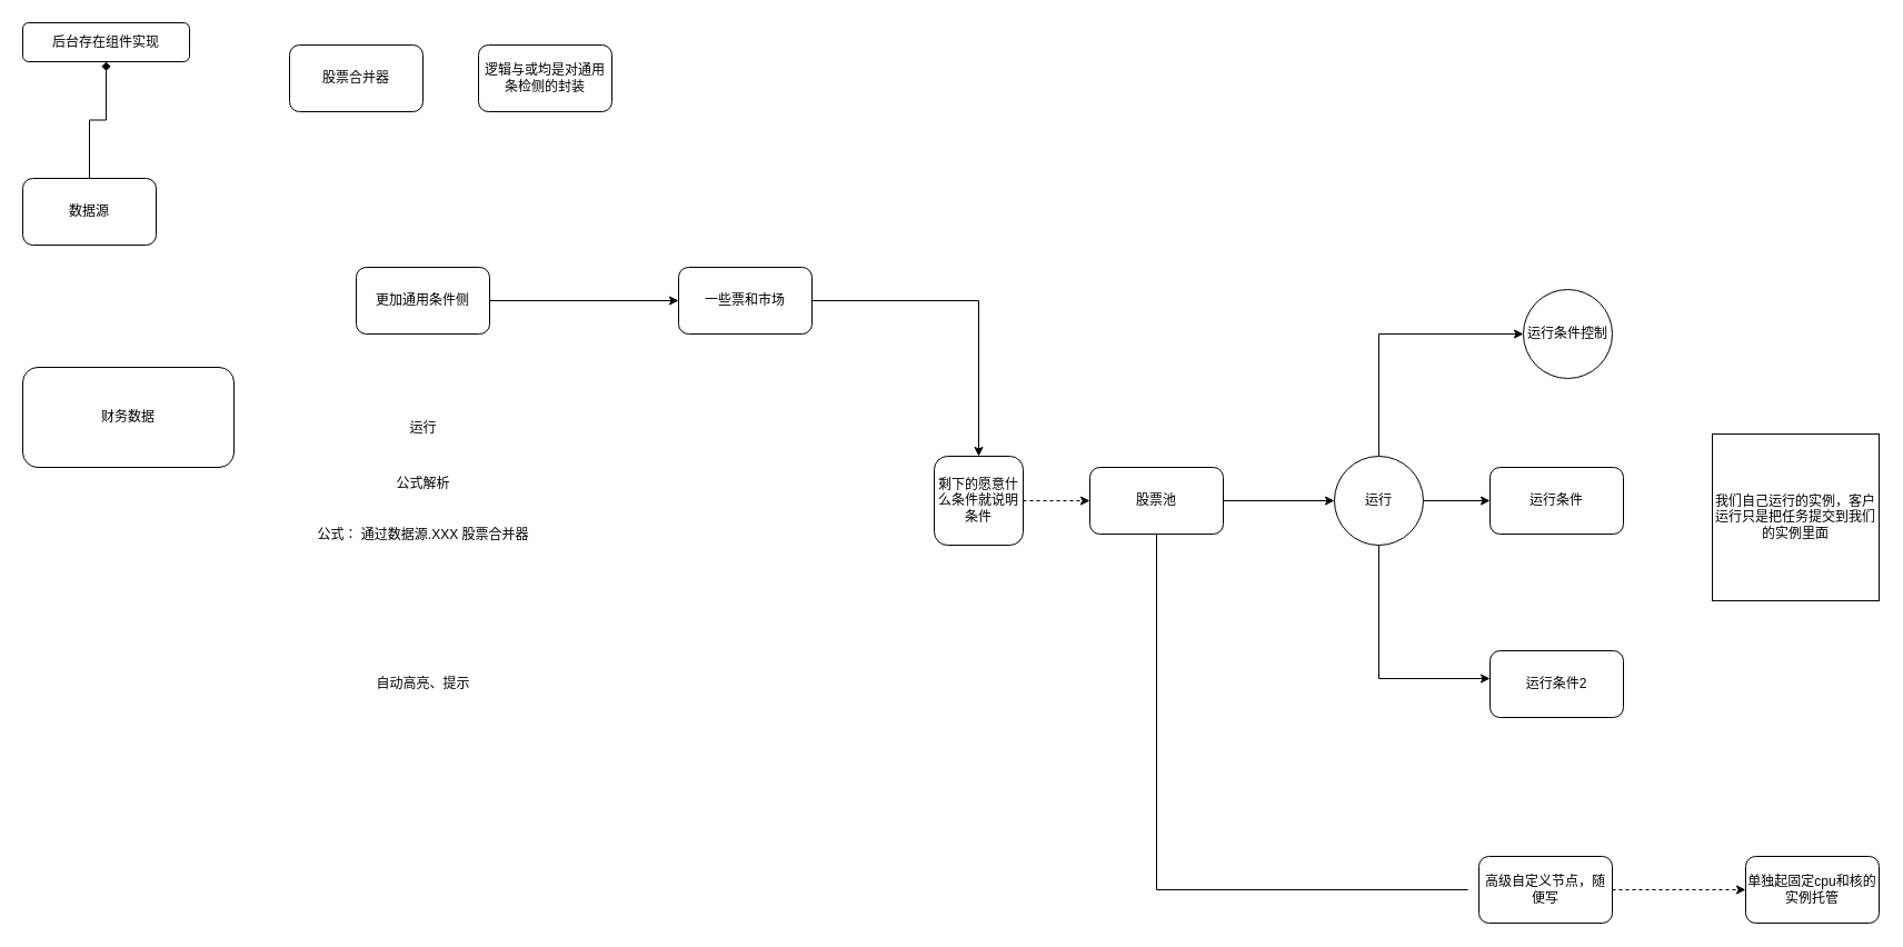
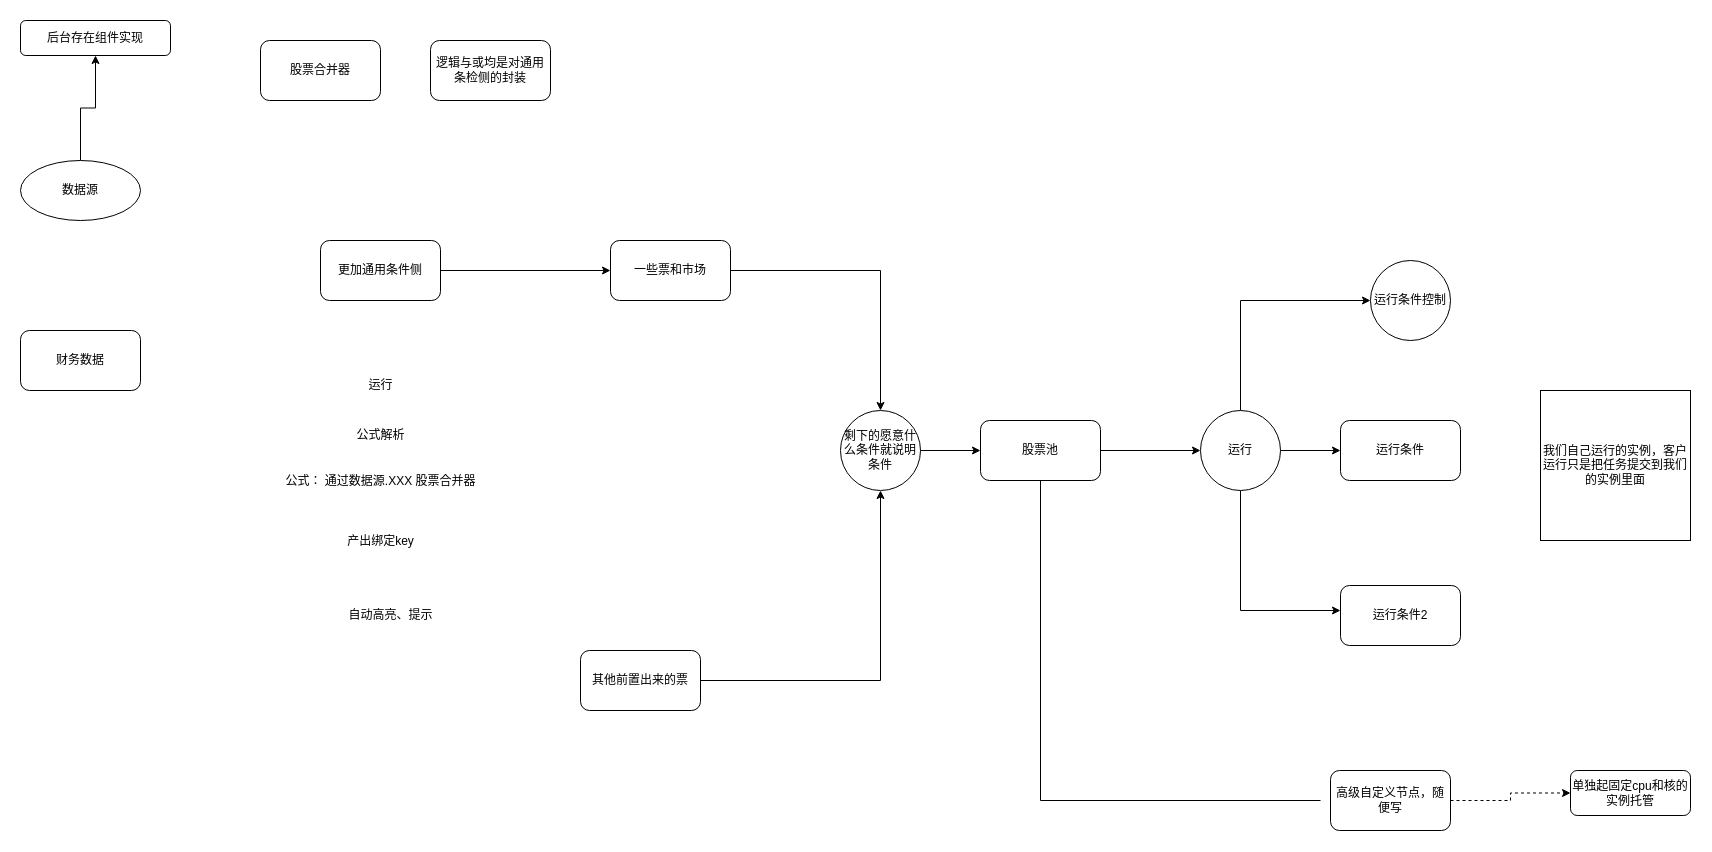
- <mxCell id="2" style="edgeStyle=orthogonalEdgeStyle;rounded=0;orthogonalLoop=1;jettySize=auto;html=1;endArrow=diamond;" edge="1" parent="1" source="3" target="15"><mxGeometry relative="1" as="geometry" /></mxCell>
+ <mxCell id="2" style="edgeStyle=orthogonalEdgeStyle;rounded=0;orthogonalLoop=1;jettySize=auto;html=1;" edge="1" parent="1" source="3" target="15"><mxGeometry relative="1" as="geometry" /></mxCell>
- <mxCell id="3" value="数据源" style="rounded=1;whiteSpace=wrap;html=1;" vertex="1" parent="1"><mxGeometry x="20" y="160" width="120" height="60" as="geometry" /></mxCell>
+ <mxCell id="3" value="数据源" style="ellipse;whiteSpace=wrap;html=1;" vertex="1" parent="1"><mxGeometry x="20" y="160" width="120" height="60" as="geometry" /></mxCell>
- <mxCell id="4" value="财务数据" style="rounded=1;whiteSpace=wrap;html=1;" vertex="1" parent="1"><mxGeometry x="20" y="330" width="190" height="90" as="geometry" /></mxCell>
+ <mxCell id="4" value="财务数据" style="rounded=1;whiteSpace=wrap;html=1;" vertex="1" parent="1"><mxGeometry x="20" y="330" width="120" height="60" as="geometry" /></mxCell>
- <mxCell id="18" value="剩下的愿意什么条件就说明条件" style="whiteSpace=wrap;html=1;rounded=1;" vertex="1" parent="1"><mxGeometry x="840" y="410" width="80" height="80" as="geometry" /></mxCell>
+ <mxCell id="18" value="剩下的愿意什么条件就说明条件" style="ellipse;whiteSpace=wrap;html=1;rounded=1;" vertex="1" parent="1"><mxGeometry x="840" y="410" width="80" height="80" as="geometry" /></mxCell>
- <mxCell id="17" value="" style="edgeStyle=orthogonalEdgeStyle;rounded=0;orthogonalLoop=1;jettySize=auto;html=1;dashed=1;" edge="1" parent="1" source="18" target="22"><mxGeometry relative="1" as="geometry" /></mxCell>
+ <mxCell id="17" value="" style="edgeStyle=orthogonalEdgeStyle;rounded=0;orthogonalLoop=1;jettySize=auto;html=1;" edge="1" parent="1" source="18" target="22"><mxGeometry relative="1" as="geometry" /></mxCell>
+ <mxCell id="13" value="产出绑定key" style="text;html=1;align=center;verticalAlign=middle;whiteSpace=wrap;rounded=0;" vertex="1" parent="1"><mxGeometry x="262.5" y="516" width="235" height="50" as="geometry" /></mxCell>
- <mxCell id="14" value="自动高亮、提示" style="text;html=1;align=center;verticalAlign=middle;whiteSpace=wrap;rounded=0;" vertex="1" parent="1"><mxGeometry x="262.5" y="590" width="235" height="50" as="geometry" /></mxCell>
+ <mxCell id="14" value="自动高亮、提示" style="text;html=1;align=center;verticalAlign=middle;whiteSpace=wrap;rounded=0;" vertex="1" parent="1"><mxGeometry x="272.5" y="590" width="235" height="50" as="geometry" /></mxCell>
+ <mxCell id="19" style="edgeStyle=orthogonalEdgeStyle;rounded=0;orthogonalLoop=1;jettySize=auto;html=1;" edge="1" parent="1" source="20" target="18"><mxGeometry relative="1" as="geometry" /></mxCell>
+ <mxCell id="20" value="其他前置出来的票" style="rounded=1;whiteSpace=wrap;html=1;" vertex="1" parent="1"><mxGeometry x="580" y="650" width="120" height="60" as="geometry" /></mxCell>
- <mxCell id="34" value="单独起固定cpu和核的实例托管" style="whiteSpace=wrap;html=1;rounded=1;" vertex="1" parent="1"><mxGeometry x="1570" y="770" width="120" height="60" as="geometry" /></mxCell>
+ <mxCell id="34" value="单独起固定cpu和核的实例托管" style="whiteSpace=wrap;html=1;rounded=1;" vertex="1" parent="1"><mxGeometry x="1570" y="770" width="120" height="45" as="geometry" /></mxCell>
